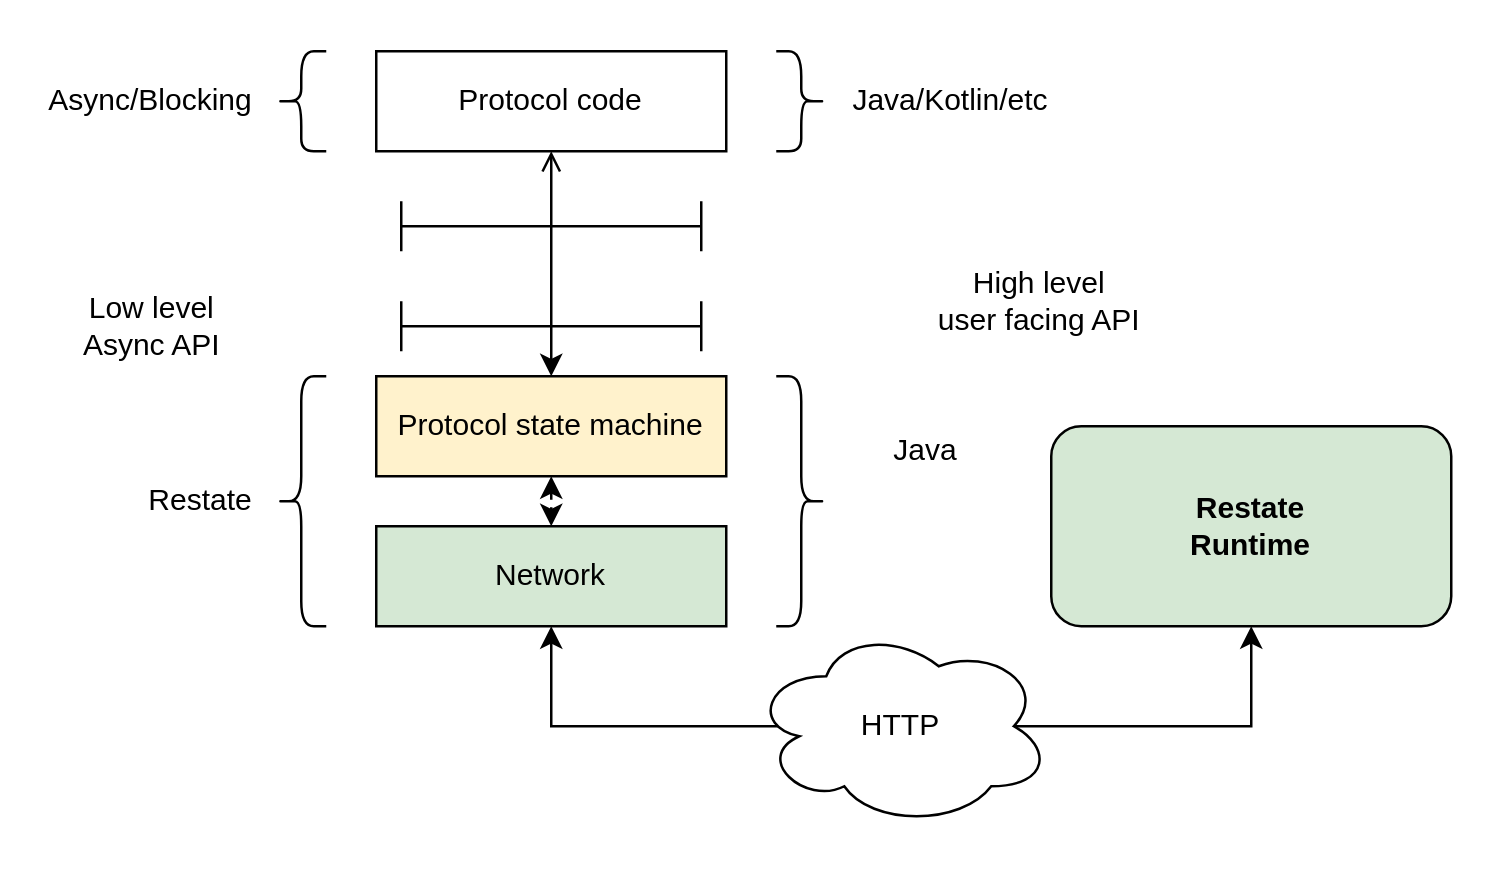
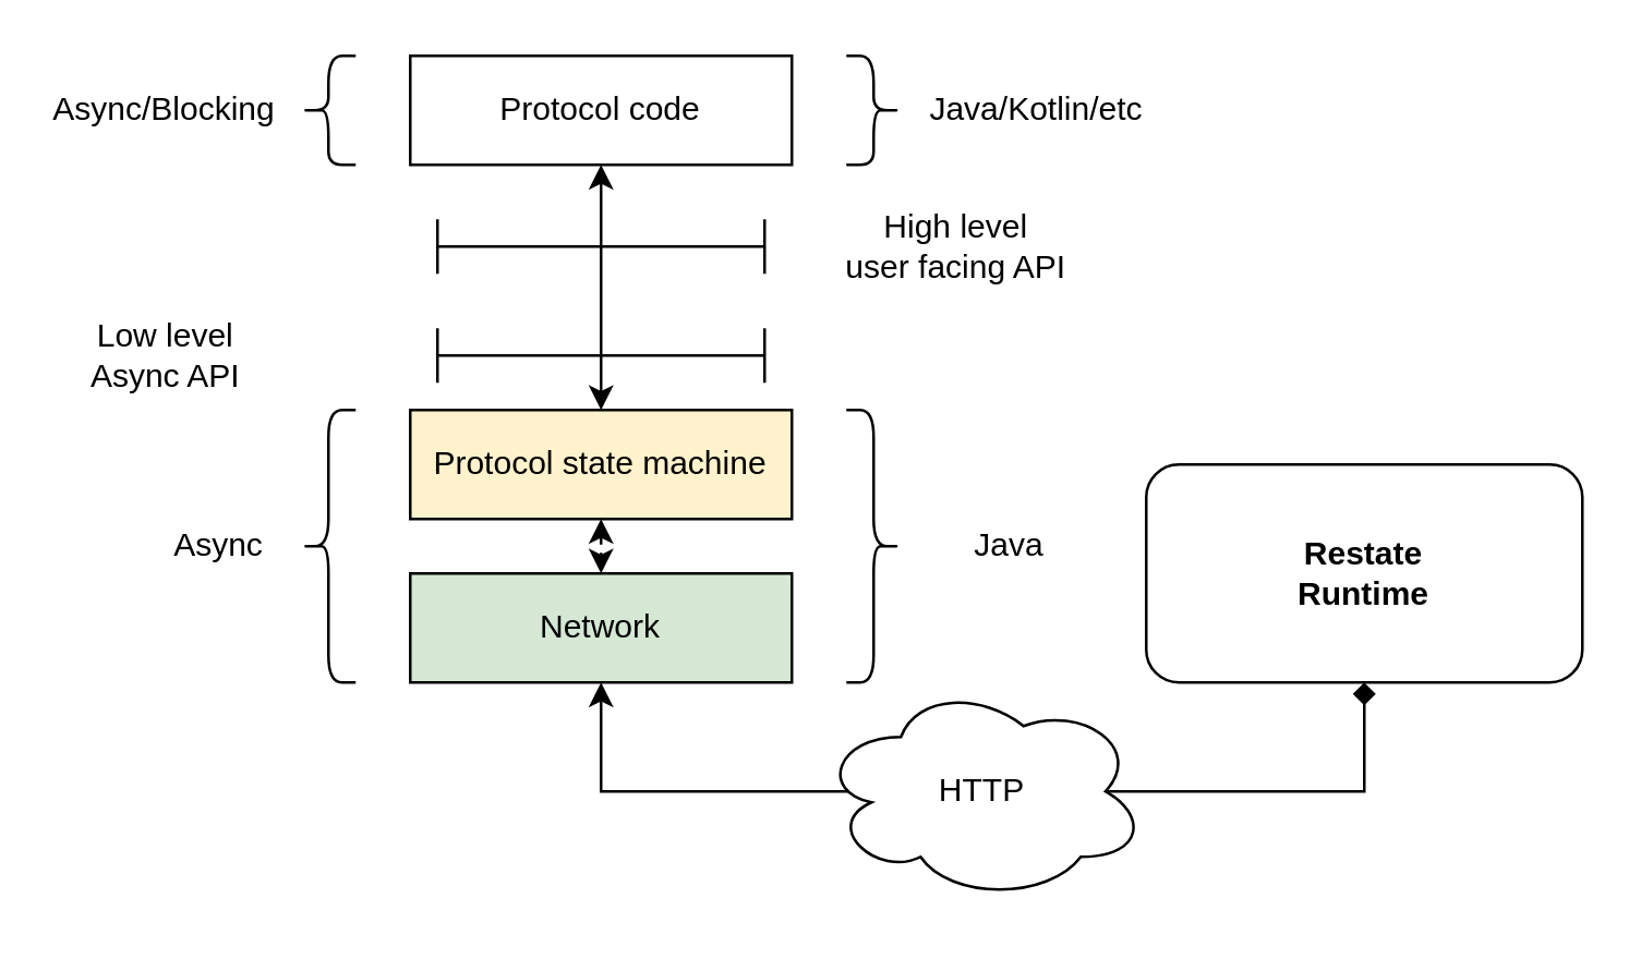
- <mxCell id="4" style="edgeStyle=orthogonalEdgeStyle;rounded=0;orthogonalLoop=1;jettySize=auto;html=1;exitX=0.5;exitY=0;exitDx=0;exitDy=0;entryX=0.5;entryY=1;entryDx=0;entryDy=0;startArrow=classic;startFill=1;endArrow=open;" parent="1" source="5" target="6" edge="1"><mxGeometry relative="1" as="geometry" /></mxCell>
+ <mxCell id="4" style="edgeStyle=orthogonalEdgeStyle;rounded=0;orthogonalLoop=1;jettySize=auto;html=1;exitX=0.5;exitY=0;exitDx=0;exitDy=0;entryX=0.5;entryY=1;entryDx=0;entryDy=0;startArrow=classic;startFill=1;" parent="1" source="5" target="6" edge="1"><mxGeometry relative="1" as="geometry" /></mxCell>
- <mxCell id="18" value="High level&lt;br&gt;user facing API" style="text;html=1;align=center;verticalAlign=middle;resizable=0;points=[];autosize=1;strokeColor=none;fillColor=none;" parent="1" vertex="1"><mxGeometry x="365" y="100" width="100" height="40" as="geometry" /></mxCell>
+ <mxCell id="18" value="High level&lt;br&gt;user facing API" style="text;html=1;align=center;verticalAlign=middle;resizable=0;points=[];autosize=1;strokeColor=none;fillColor=none;" parent="1" vertex="1"><mxGeometry x="300" y="70" width="100" height="40" as="geometry" /></mxCell>
- <mxCell id="8" value="Java" style="text;html=1;strokeColor=none;fillColor=none;align=center;verticalAlign=middle;whiteSpace=wrap;rounded=0;" parent="1" vertex="1"><mxGeometry x="340" y="165" width="60" height="30" as="geometry" /></mxCell>
+ <mxCell id="8" value="Java" style="text;html=1;strokeColor=none;fillColor=none;align=center;verticalAlign=middle;whiteSpace=wrap;rounded=0;" parent="1" vertex="1"><mxGeometry x="340" y="185" width="60" height="30" as="geometry" /></mxCell>
- <mxCell id="10" value="Restate" style="text;html=1;strokeColor=none;fillColor=none;align=center;verticalAlign=middle;whiteSpace=wrap;rounded=0;" parent="1" vertex="1"><mxGeometry x="50" y="185" width="60" height="30" as="geometry" /></mxCell>
+ <mxCell id="10" value="Async" style="text;html=1;strokeColor=none;fillColor=none;align=center;verticalAlign=middle;whiteSpace=wrap;rounded=0;" parent="1" vertex="1"><mxGeometry x="50" y="185" width="60" height="30" as="geometry" /></mxCell>
- <mxCell id="19" value="&lt;b&gt;Restate&lt;br&gt;Runtime&lt;br&gt;&lt;/b&gt;" style="rounded=1;whiteSpace=wrap;html=1;fillColor=#d5e8d4;" vertex="1" parent="1"><mxGeometry x="420" y="170" width="160" height="80" as="geometry" /></mxCell>
+ <mxCell id="19" value="&lt;b&gt;Restate&lt;br&gt;Runtime&lt;br&gt;&lt;/b&gt;" style="rounded=1;whiteSpace=wrap;html=1;" vertex="1" parent="1"><mxGeometry x="420" y="170" width="160" height="80" as="geometry" /></mxCell>
- <mxCell id="20" style="edgeStyle=orthogonalEdgeStyle;rounded=0;orthogonalLoop=1;jettySize=auto;html=1;exitX=0.5;exitY=1;exitDx=0;exitDy=0;entryX=0.5;entryY=1;entryDx=0;entryDy=0;startArrow=classic;startFill=1;" edge="1" parent="1" source="2" target="19"><mxGeometry relative="1" as="geometry"><Array as="points"><mxPoint x="220" y="290" /><mxPoint x="500" y="290" /></Array></mxGeometry></mxCell>
+ <mxCell id="20" style="edgeStyle=orthogonalEdgeStyle;rounded=0;orthogonalLoop=1;jettySize=auto;html=1;exitX=0.5;exitY=1;exitDx=0;exitDy=0;entryX=0.5;entryY=1;entryDx=0;entryDy=0;startArrow=classic;startFill=1;endArrow=diamond;" edge="1" parent="1" source="2" target="19"><mxGeometry relative="1" as="geometry"><Array as="points"><mxPoint x="220" y="290" /><mxPoint x="500" y="290" /></Array></mxGeometry></mxCell>
